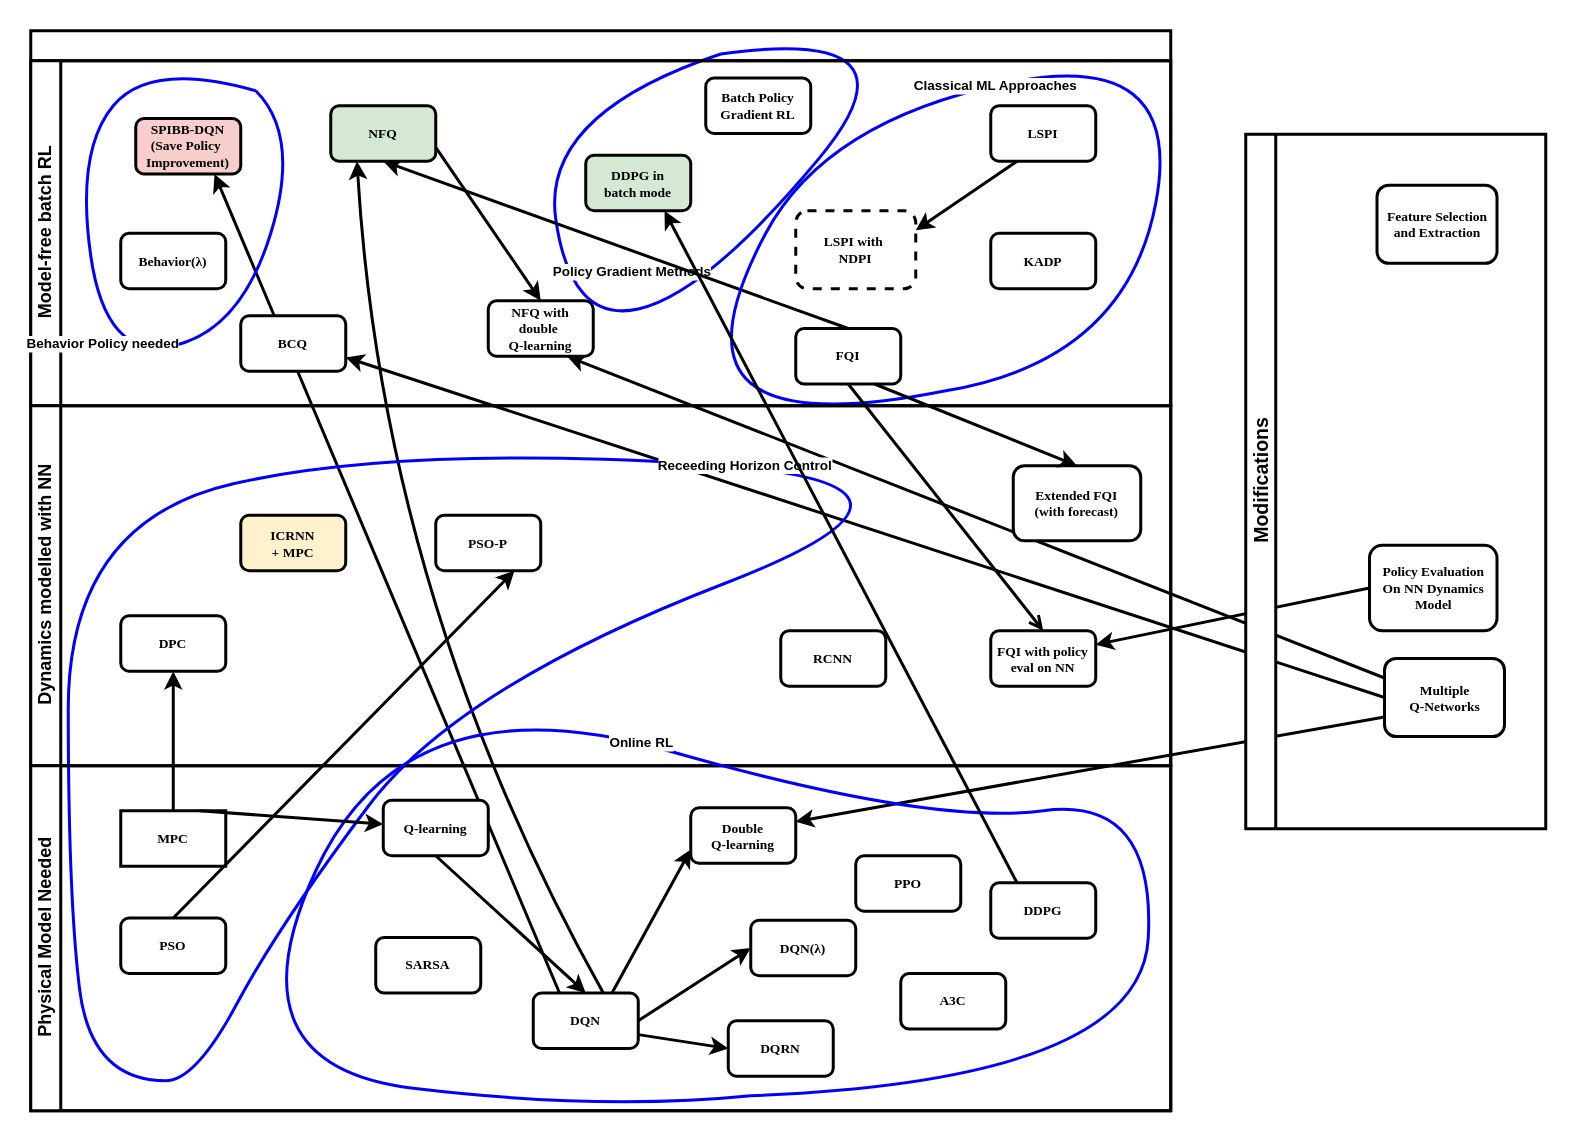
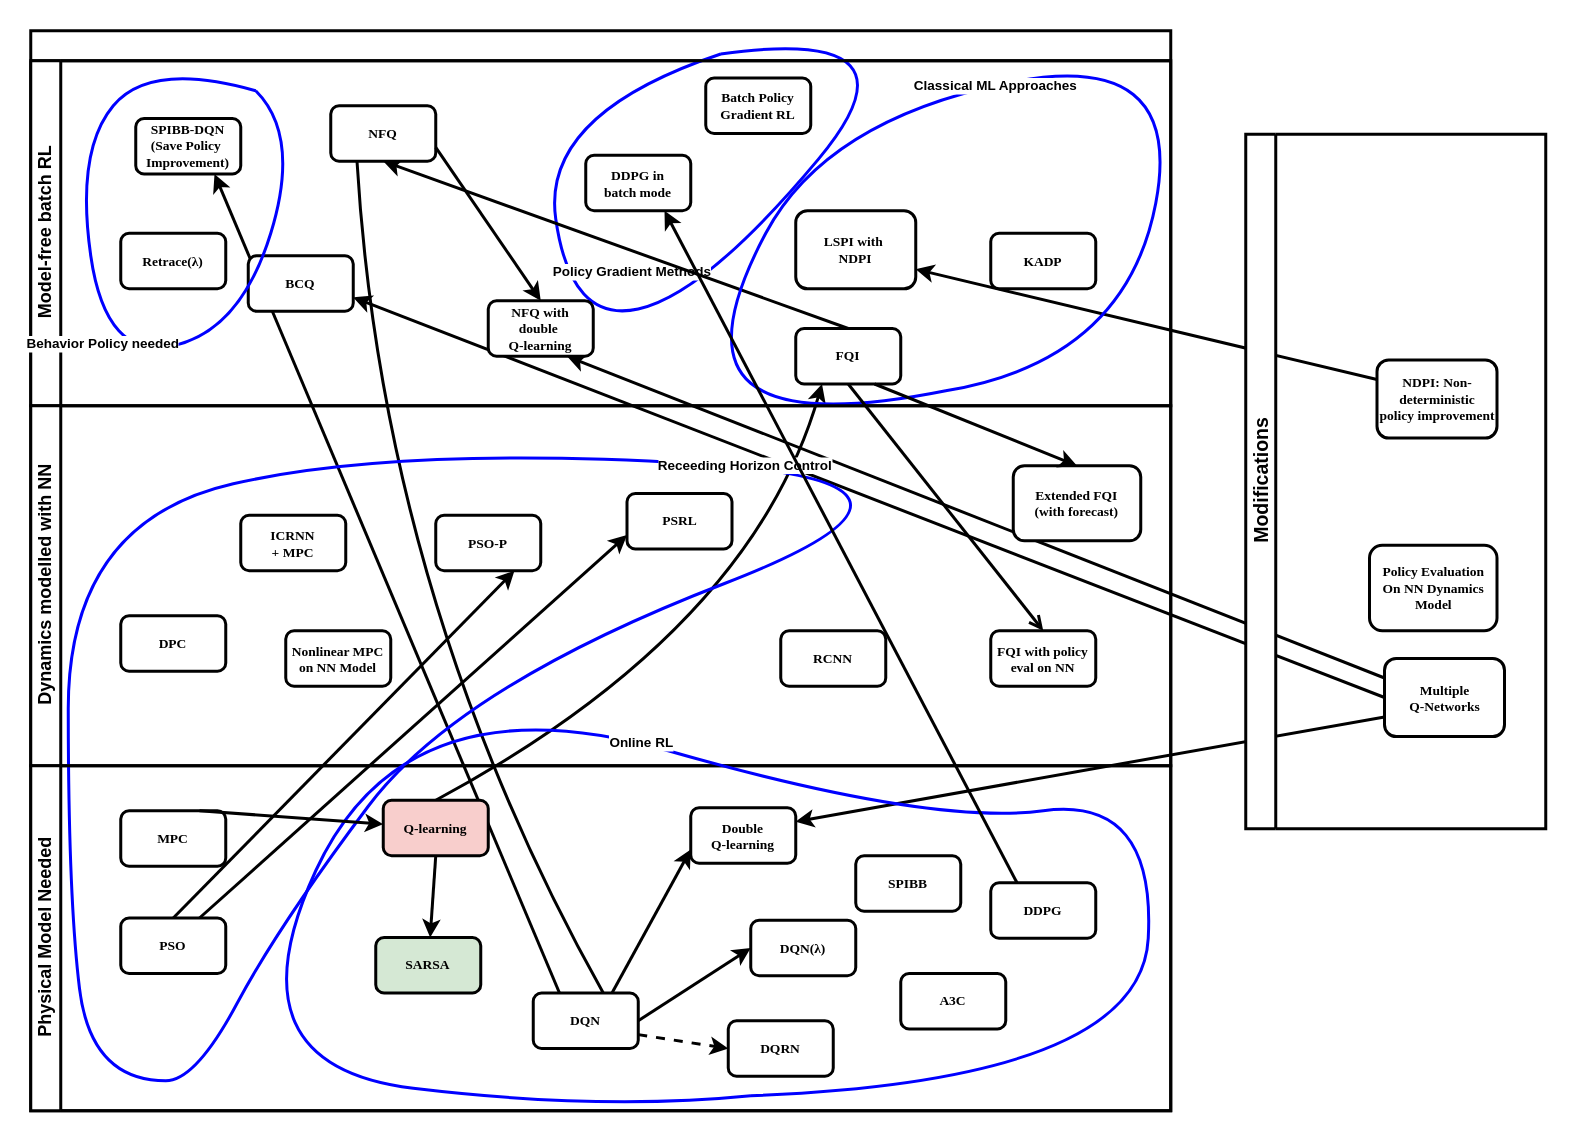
- <mxCell id="19" value="NFQ" style="rounded=1;whiteSpace=wrap;html=1;shadow=0;labelBackgroundColor=none;strokeColor=#000000;strokeWidth=2;fillColor=#d5e8d4;fontFamily=Verdana;fontSize=9;fontColor=#000000;align=center;fontStyle=1;" vertex="1" parent="12"><mxGeometry x="200" y="30" width="70" height="37" as="geometry" /></mxCell>
+ <mxCell id="19" value="NFQ" style="rounded=1;whiteSpace=wrap;html=1;shadow=0;labelBackgroundColor=none;strokeColor=#000000;strokeWidth=2;fillColor=#ffffff;fontFamily=Verdana;fontSize=9;fontColor=#000000;align=center;fontStyle=1" vertex="1" parent="12"><mxGeometry x="200" y="30" width="70" height="37" as="geometry" /></mxCell>
- <mxCell id="14" value="LSPI" style="rounded=1;whiteSpace=wrap;html=1;shadow=0;labelBackgroundColor=none;strokeColor=#000000;strokeWidth=2;fillColor=#ffffff;fontFamily=Verdana;fontSize=9;fontColor=#000000;align=center;fontStyle=1" vertex="1" parent="12"><mxGeometry x="640" y="30" width="70" height="37" as="geometry" /></mxCell>
- <mxCell id="20" value="SPIBB-DQN&lt;br style=&quot;font-size: 9px;&quot;&gt;(Save Policy&amp;nbsp;&lt;br style=&quot;font-size: 9px;&quot;&gt;Improvement)" style="rounded=1;whiteSpace=wrap;html=1;shadow=0;labelBackgroundColor=none;strokeColor=#000000;strokeWidth=2;fillColor=#f8cecc;fontFamily=Verdana;fontSize=9;fontColor=#000000;align=center;fontStyle=1;" vertex="1" parent="12"><mxGeometry x="70" y="38.5" width="70" height="37" as="geometry" /></mxCell>
+ <mxCell id="20" value="SPIBB-DQN&lt;br style=&quot;font-size: 9px;&quot;&gt;(Save Policy&amp;nbsp;&lt;br style=&quot;font-size: 9px;&quot;&gt;Improvement)" style="rounded=1;whiteSpace=wrap;html=1;shadow=0;labelBackgroundColor=none;strokeColor=#000000;strokeWidth=2;fillColor=#ffffff;fontFamily=Verdana;fontSize=9;fontColor=#000000;align=center;fontStyle=1" vertex="1" parent="12"><mxGeometry x="70" y="38.5" width="70" height="37" as="geometry" /></mxCell>
- <mxCell id="8" value="" style="endArrow=classic;html=1;exitX=0.671;exitY=0.014;exitDx=0;exitDy=0;entryX=0.25;entryY=1;entryDx=0;entryDy=0;strokeWidth=2;fontSize=9;fontStyle=1;exitPerimeter=0;curved=1;" edge="1" parent="1" source="64" target="19"><mxGeometry width="50" height="50" relative="1" as="geometry"><mxPoint x="407.5" y="650" as="sourcePoint" /><mxPoint x="70" y="760" as="targetPoint" /><Array as="points"><mxPoint x="255" y="400" /></Array></mxGeometry></mxCell>
+ <mxCell id="8" value="" style="endArrow=none;html=1;exitX=0.671;exitY=0.014;exitDx=0;exitDy=0;entryX=0.25;entryY=1;entryDx=0;entryDy=0;strokeWidth=2;fontSize=9;fontStyle=1;exitPerimeter=0;curved=1;" edge="1" parent="1" source="64" target="19"><mxGeometry width="50" height="50" relative="1" as="geometry"><mxPoint x="407.5" y="650" as="sourcePoint" /><mxPoint x="70" y="760" as="targetPoint" /><Array as="points"><mxPoint x="255" y="400" /></Array></mxGeometry></mxCell>
- <mxCell id="23" value="DDPG in&lt;br style=&quot;font-size: 9px;&quot;&gt;batch mode" style="rounded=1;whiteSpace=wrap;html=1;shadow=0;labelBackgroundColor=none;strokeColor=#000000;strokeWidth=2;fillColor=#d5e8d4;fontFamily=Verdana;fontSize=9;fontColor=#000000;align=center;fontStyle=1;" vertex="1" parent="12"><mxGeometry x="370" y="63" width="70" height="37" as="geometry" /></mxCell>
+ <mxCell id="23" value="DDPG in&lt;br style=&quot;font-size: 9px;&quot;&gt;batch mode" style="rounded=1;whiteSpace=wrap;html=1;shadow=0;labelBackgroundColor=none;strokeColor=#000000;strokeWidth=2;fillColor=#ffffff;fontFamily=Verdana;fontSize=9;fontColor=#000000;align=center;fontStyle=1" vertex="1" parent="12"><mxGeometry x="370" y="63" width="70" height="37" as="geometry" /></mxCell>
- <mxCell id="17" value="" style="endArrow=classic;html=1;entryX=1;entryY=0.25;entryDx=0;entryDy=0;exitX=0.25;exitY=1;exitDx=0;exitDy=0;strokeWidth=2;fontSize=9;fontStyle=1" edge="1" parent="12" source="14" target="16"><mxGeometry width="50" height="50" relative="1" as="geometry"><mxPoint x="650" y="80" as="sourcePoint" /><mxPoint x="50" y="720" as="targetPoint" /></mxGeometry></mxCell>
- <mxCell id="63" value="Feature Selection and Extraction" style="rounded=1;whiteSpace=wrap;html=1;shadow=0;labelBackgroundColor=none;strokeColor=#000000;strokeWidth=2;fillColor=#ffffff;fontFamily=Verdana;fontSize=9;fontColor=#000000;align=center;fontStyle=1" vertex="1" parent="59"><mxGeometry x="87.5" y="34" width="80" height="52" as="geometry" /></mxCell>
- <mxCell id="16" value="LSPI with&amp;nbsp;&lt;br&gt;NDPI" style="rounded=1;whiteSpace=wrap;html=1;shadow=0;labelBackgroundColor=none;strokeColor=#000000;strokeWidth=2;fillColor=#ffffff;fontFamily=Verdana;fontSize=9;fontColor=#000000;align=center;fontStyle=1;dashed=1;" vertex="1" parent="12"><mxGeometry x="510" y="100" width="80" height="52" as="geometry" /></mxCell>
+ <mxCell id="16" value="LSPI with&amp;nbsp;&lt;br&gt;NDPI" style="rounded=1;whiteSpace=wrap;html=1;shadow=0;labelBackgroundColor=none;strokeColor=#000000;strokeWidth=2;fillColor=#ffffff;fontFamily=Verdana;fontSize=9;fontColor=#000000;align=center;fontStyle=1" vertex="1" parent="12"><mxGeometry x="510" y="100" width="80" height="52" as="geometry" /></mxCell>
- <mxCell id="21" value="Behavior(λ)" style="rounded=1;whiteSpace=wrap;html=1;shadow=0;labelBackgroundColor=none;strokeColor=#000000;strokeWidth=2;fillColor=#ffffff;fontFamily=Verdana;fontSize=9;fontColor=#000000;align=center;fontStyle=1" vertex="1" parent="12"><mxGeometry x="60" y="115" width="70" height="37" as="geometry" /></mxCell>
+ <mxCell id="21" value="Retrace(λ)" style="rounded=1;whiteSpace=wrap;html=1;shadow=0;labelBackgroundColor=none;strokeColor=#000000;strokeWidth=2;fillColor=#ffffff;fontFamily=Verdana;fontSize=9;fontColor=#000000;align=center;fontStyle=1" vertex="1" parent="12"><mxGeometry x="60" y="115" width="70" height="37" as="geometry" /></mxCell>
+ <mxCell id="5" value="" style="endArrow=classic;html=1;strokeColor=#000000;strokeWidth=2;fontSize=13;exitX=0;exitY=0.25;exitDx=0;exitDy=0;entryX=1;entryY=0.75;entryDx=0;entryDy=0;" edge="1" parent="1" source="60" target="16"><mxGeometry width="50" height="50" relative="1" as="geometry"><mxPoint x="20" y="810" as="sourcePoint" /><mxPoint x="70" y="760" as="targetPoint" /></mxGeometry></mxCell>
- <mxCell id="27" value="BCQ" style="rounded=1;whiteSpace=wrap;html=1;shadow=0;labelBackgroundColor=none;strokeColor=#000000;strokeWidth=2;fillColor=#ffffff;fontFamily=Verdana;fontSize=9;fontColor=#000000;align=center;fontStyle=1" vertex="1" parent="12"><mxGeometry x="140" y="170" width="70" height="37" as="geometry" /></mxCell>
+ <mxCell id="27" value="BCQ" style="rounded=1;whiteSpace=wrap;html=1;shadow=0;labelBackgroundColor=none;strokeColor=#000000;strokeWidth=2;fillColor=#ffffff;fontFamily=Verdana;fontSize=9;fontColor=#000000;align=center;fontStyle=1" vertex="1" parent="12"><mxGeometry x="145" y="130" width="70" height="37" as="geometry" /></mxCell>
+ <mxCell id="60" value="NDPI: Non-deterministic&lt;br style=&quot;font-size: 9px&quot;&gt;policy improvement" style="rounded=1;whiteSpace=wrap;html=1;shadow=0;labelBackgroundColor=none;strokeColor=#000000;strokeWidth=2;fillColor=#ffffff;fontFamily=Verdana;fontSize=9;fontColor=#000000;align=center;fontStyle=1" vertex="1" parent="59"><mxGeometry x="87.5" y="150.5" width="80" height="52" as="geometry" /></mxCell>
+ <mxCell id="37" value="PSRL" style="rounded=1;whiteSpace=wrap;html=1;shadow=0;labelBackgroundColor=none;strokeColor=#000000;strokeWidth=2;fillColor=#ffffff;fontFamily=Verdana;fontSize=9;fontColor=#000000;align=center;fontStyle=1" vertex="1" parent="28"><mxGeometry x="397.5" y="58.5" width="70" height="37" as="geometry" /></mxCell>
- <mxCell id="32" value="ICRNN&lt;br style=&quot;font-size: 9px;&quot;&gt;+ MPC" style="rounded=1;whiteSpace=wrap;html=1;shadow=0;labelBackgroundColor=none;strokeColor=#000000;strokeWidth=2;fillColor=#fff2cc;fontFamily=Verdana;fontSize=9;fontColor=#000000;align=center;fontStyle=1;" parent="28" vertex="1"><mxGeometry x="140" y="73.0" width="70" height="37" as="geometry" /></mxCell>
+ <mxCell id="32" value="ICRNN&lt;br style=&quot;font-size: 9px;&quot;&gt;+ MPC" style="rounded=1;whiteSpace=wrap;html=1;shadow=0;labelBackgroundColor=none;strokeColor=#000000;strokeWidth=2;fillColor=#ffffff;fontFamily=Verdana;fontSize=9;fontColor=#000000;align=center;fontStyle=1" parent="28" vertex="1"><mxGeometry x="140" y="73.0" width="70" height="37" as="geometry" /></mxCell>
- <mxCell id="4" value="" style="endArrow=classic;html=1;strokeColor=#000000;strokeWidth=2;fontSize=13;exitX=0;exitY=0.5;exitDx=0;exitDy=0;entryX=1;entryY=0.25;entryDx=0;entryDy=0;" edge="1" parent="1" source="62" target="35"><mxGeometry width="50" height="50" relative="1" as="geometry"><mxPoint x="20" y="810" as="sourcePoint" /><mxPoint x="70" y="760" as="targetPoint" /></mxGeometry></mxCell>
+ <mxCell id="51" value="" style="endArrow=classic;html=1;strokeColor=#000000;strokeWidth=2;exitX=0.75;exitY=0;exitDx=0;exitDy=0;entryX=0;entryY=0.75;entryDx=0;entryDy=0;fontSize=9;fontStyle=1" edge="1" parent="9" source="44" target="37"><mxGeometry width="50" height="50" relative="1" as="geometry"><mxPoint x="-10" y="790" as="sourcePoint" /><mxPoint x="40" y="740" as="targetPoint" /></mxGeometry></mxCell>
+ <mxCell id="31" value="Nonlinear MPC&lt;br style=&quot;font-size: 9px;&quot;&gt;on NN Model" style="rounded=1;whiteSpace=wrap;html=1;shadow=0;labelBackgroundColor=none;strokeColor=#000000;strokeWidth=2;fillColor=#ffffff;fontFamily=Verdana;fontSize=9;fontColor=#000000;align=center;fontStyle=1" parent="28" vertex="1"><mxGeometry x="170" y="150.0" width="70" height="37" as="geometry" /></mxCell>
+ <mxCell id="10" value="" style="endArrow=classic;html=1;exitX=0.5;exitY=0;exitDx=0;exitDy=0;entryX=0.25;entryY=1;entryDx=0;entryDy=0;strokeWidth=2;fontSize=9;fontStyle=1;curved=1;" edge="1" parent="9" source="41" target="18"><mxGeometry width="50" height="50" relative="1" as="geometry"><mxPoint y="790" as="sourcePoint" /><mxPoint x="50" y="740" as="targetPoint" /><Array as="points"><mxPoint x="480" y="400" /></Array></mxGeometry></mxCell>
- <mxCell id="47" value="" style="endArrow=classic;html=1;exitX=0.5;exitY=0;exitDx=0;exitDy=0;entryX=0.5;entryY=1;entryDx=0;entryDy=0;strokeWidth=2;fontSize=9;fontStyle=1" parent="9" source="40" target="30" edge="1"><mxGeometry width="50" height="50" relative="1" as="geometry"><mxPoint y="790" as="sourcePoint" /><mxPoint x="50" y="740" as="targetPoint" /></mxGeometry></mxCell>
- <mxCell id="41" value="Q-learning" style="rounded=1;whiteSpace=wrap;html=1;shadow=0;labelBackgroundColor=none;strokeColor=#000000;strokeWidth=2;fillColor=#ffffff;fontFamily=Verdana;fontSize=9;fontColor=#000000;align=center;fontStyle=1" parent="39" vertex="1"><mxGeometry x="235" y="23" width="70" height="37" as="geometry" /></mxCell>
+ <mxCell id="41" value="Q-learning" style="rounded=1;whiteSpace=wrap;html=1;shadow=0;labelBackgroundColor=none;strokeColor=#000000;strokeWidth=2;fillColor=#f8cecc;fontFamily=Verdana;fontSize=9;fontColor=#000000;align=center;fontStyle=1;" parent="39" vertex="1"><mxGeometry x="235" y="23" width="70" height="37" as="geometry" /></mxCell>
- <mxCell id="40" value="MPC" style="whiteSpace=wrap;html=1;shadow=0;labelBackgroundColor=none;strokeColor=#000000;strokeWidth=2;fillColor=#ffffff;fontFamily=Verdana;fontSize=9;fontColor=#000000;align=center;fontStyle=1;rounded=0;" parent="39" vertex="1"><mxGeometry x="60" y="30" width="70" height="37" as="geometry" /></mxCell>
+ <mxCell id="40" value="MPC" style="rounded=1;whiteSpace=wrap;html=1;shadow=0;labelBackgroundColor=none;strokeColor=#000000;strokeWidth=2;fillColor=#ffffff;fontFamily=Verdana;fontSize=9;fontColor=#000000;align=center;fontStyle=1" parent="39" vertex="1"><mxGeometry x="60" y="30" width="70" height="37" as="geometry" /></mxCell>
- <mxCell id="66" value="PPO" style="rounded=1;whiteSpace=wrap;html=1;shadow=0;labelBackgroundColor=none;strokeColor=#000000;strokeWidth=2;fillColor=#ffffff;fontFamily=Verdana;fontSize=9;fontColor=#000000;align=center;fontStyle=1" vertex="1" parent="1"><mxGeometry x="570" y="570" width="70" height="37" as="geometry" /></mxCell>
+ <mxCell id="66" value="SPIBB" style="rounded=1;whiteSpace=wrap;html=1;shadow=0;labelBackgroundColor=none;strokeColor=#000000;strokeWidth=2;fillColor=#ffffff;fontFamily=Verdana;fontSize=9;fontColor=#000000;align=center;fontStyle=1" vertex="1" parent="1"><mxGeometry x="570" y="570" width="70" height="37" as="geometry" /></mxCell>
- <mxCell id="54" value="" style="endArrow=classic;html=1;exitX=0.5;exitY=1;exitDx=0;exitDy=0;entryX=0.5;entryY=0;entryDx=0;entryDy=0;strokeWidth=2;fontSize=9;fontStyle=1" parent="1" source="41" target="64" edge="1"><mxGeometry width="50" height="50" relative="1" as="geometry"><mxPoint x="20" y="810" as="sourcePoint" /><mxPoint x="390" y="650" as="targetPoint" /></mxGeometry></mxCell>
+ <mxCell id="54" value="" style="endArrow=classic;html=1;exitX=0.5;exitY=1;exitDx=0;exitDy=0;strokeWidth=2;fontSize=9;fontStyle=1;" parent="1" source="41" target="65" edge="1"><mxGeometry width="50" height="50" relative="1" as="geometry"><mxPoint x="20" y="810" as="sourcePoint" /><mxPoint x="390" y="650" as="targetPoint" /></mxGeometry></mxCell>
- <mxCell id="65" value="SARSA" style="rounded=1;whiteSpace=wrap;html=1;shadow=0;labelBackgroundColor=none;strokeColor=#000000;strokeWidth=2;fillColor=#ffffff;fontFamily=Verdana;fontSize=9;fontColor=#000000;align=center;fontStyle=1" vertex="1" parent="1"><mxGeometry x="250" y="624.5" width="70" height="37" as="geometry" /></mxCell>
+ <mxCell id="65" value="SARSA" style="rounded=1;whiteSpace=wrap;html=1;shadow=0;labelBackgroundColor=none;strokeColor=#000000;strokeWidth=2;fillColor=#d5e8d4;fontFamily=Verdana;fontSize=9;fontColor=#000000;align=center;fontStyle=1;" vertex="1" parent="1"><mxGeometry x="250" y="624.5" width="70" height="37" as="geometry" /></mxCell>
- <mxCell id="68" value="" style="endArrow=classic;html=1;strokeColor=#000000;strokeWidth=2;fontSize=13;exitX=1;exitY=0.75;exitDx=0;exitDy=0;entryX=0;entryY=0.5;entryDx=0;entryDy=0;" edge="1" parent="1" source="64" target="46"><mxGeometry width="50" height="50" relative="1" as="geometry"><mxPoint x="20" y="810" as="sourcePoint" /><mxPoint x="70" y="760" as="targetPoint" /></mxGeometry></mxCell>
+ <mxCell id="68" value="" style="endArrow=classic;html=1;strokeColor=#000000;strokeWidth=2;fontSize=13;exitX=1;exitY=0.75;exitDx=0;exitDy=0;entryX=0;entryY=0.5;entryDx=0;entryDy=0;dashed=1;" edge="1" parent="1" source="64" target="46"><mxGeometry width="50" height="50" relative="1" as="geometry"><mxPoint x="20" y="810" as="sourcePoint" /><mxPoint x="70" y="760" as="targetPoint" /></mxGeometry></mxCell>
